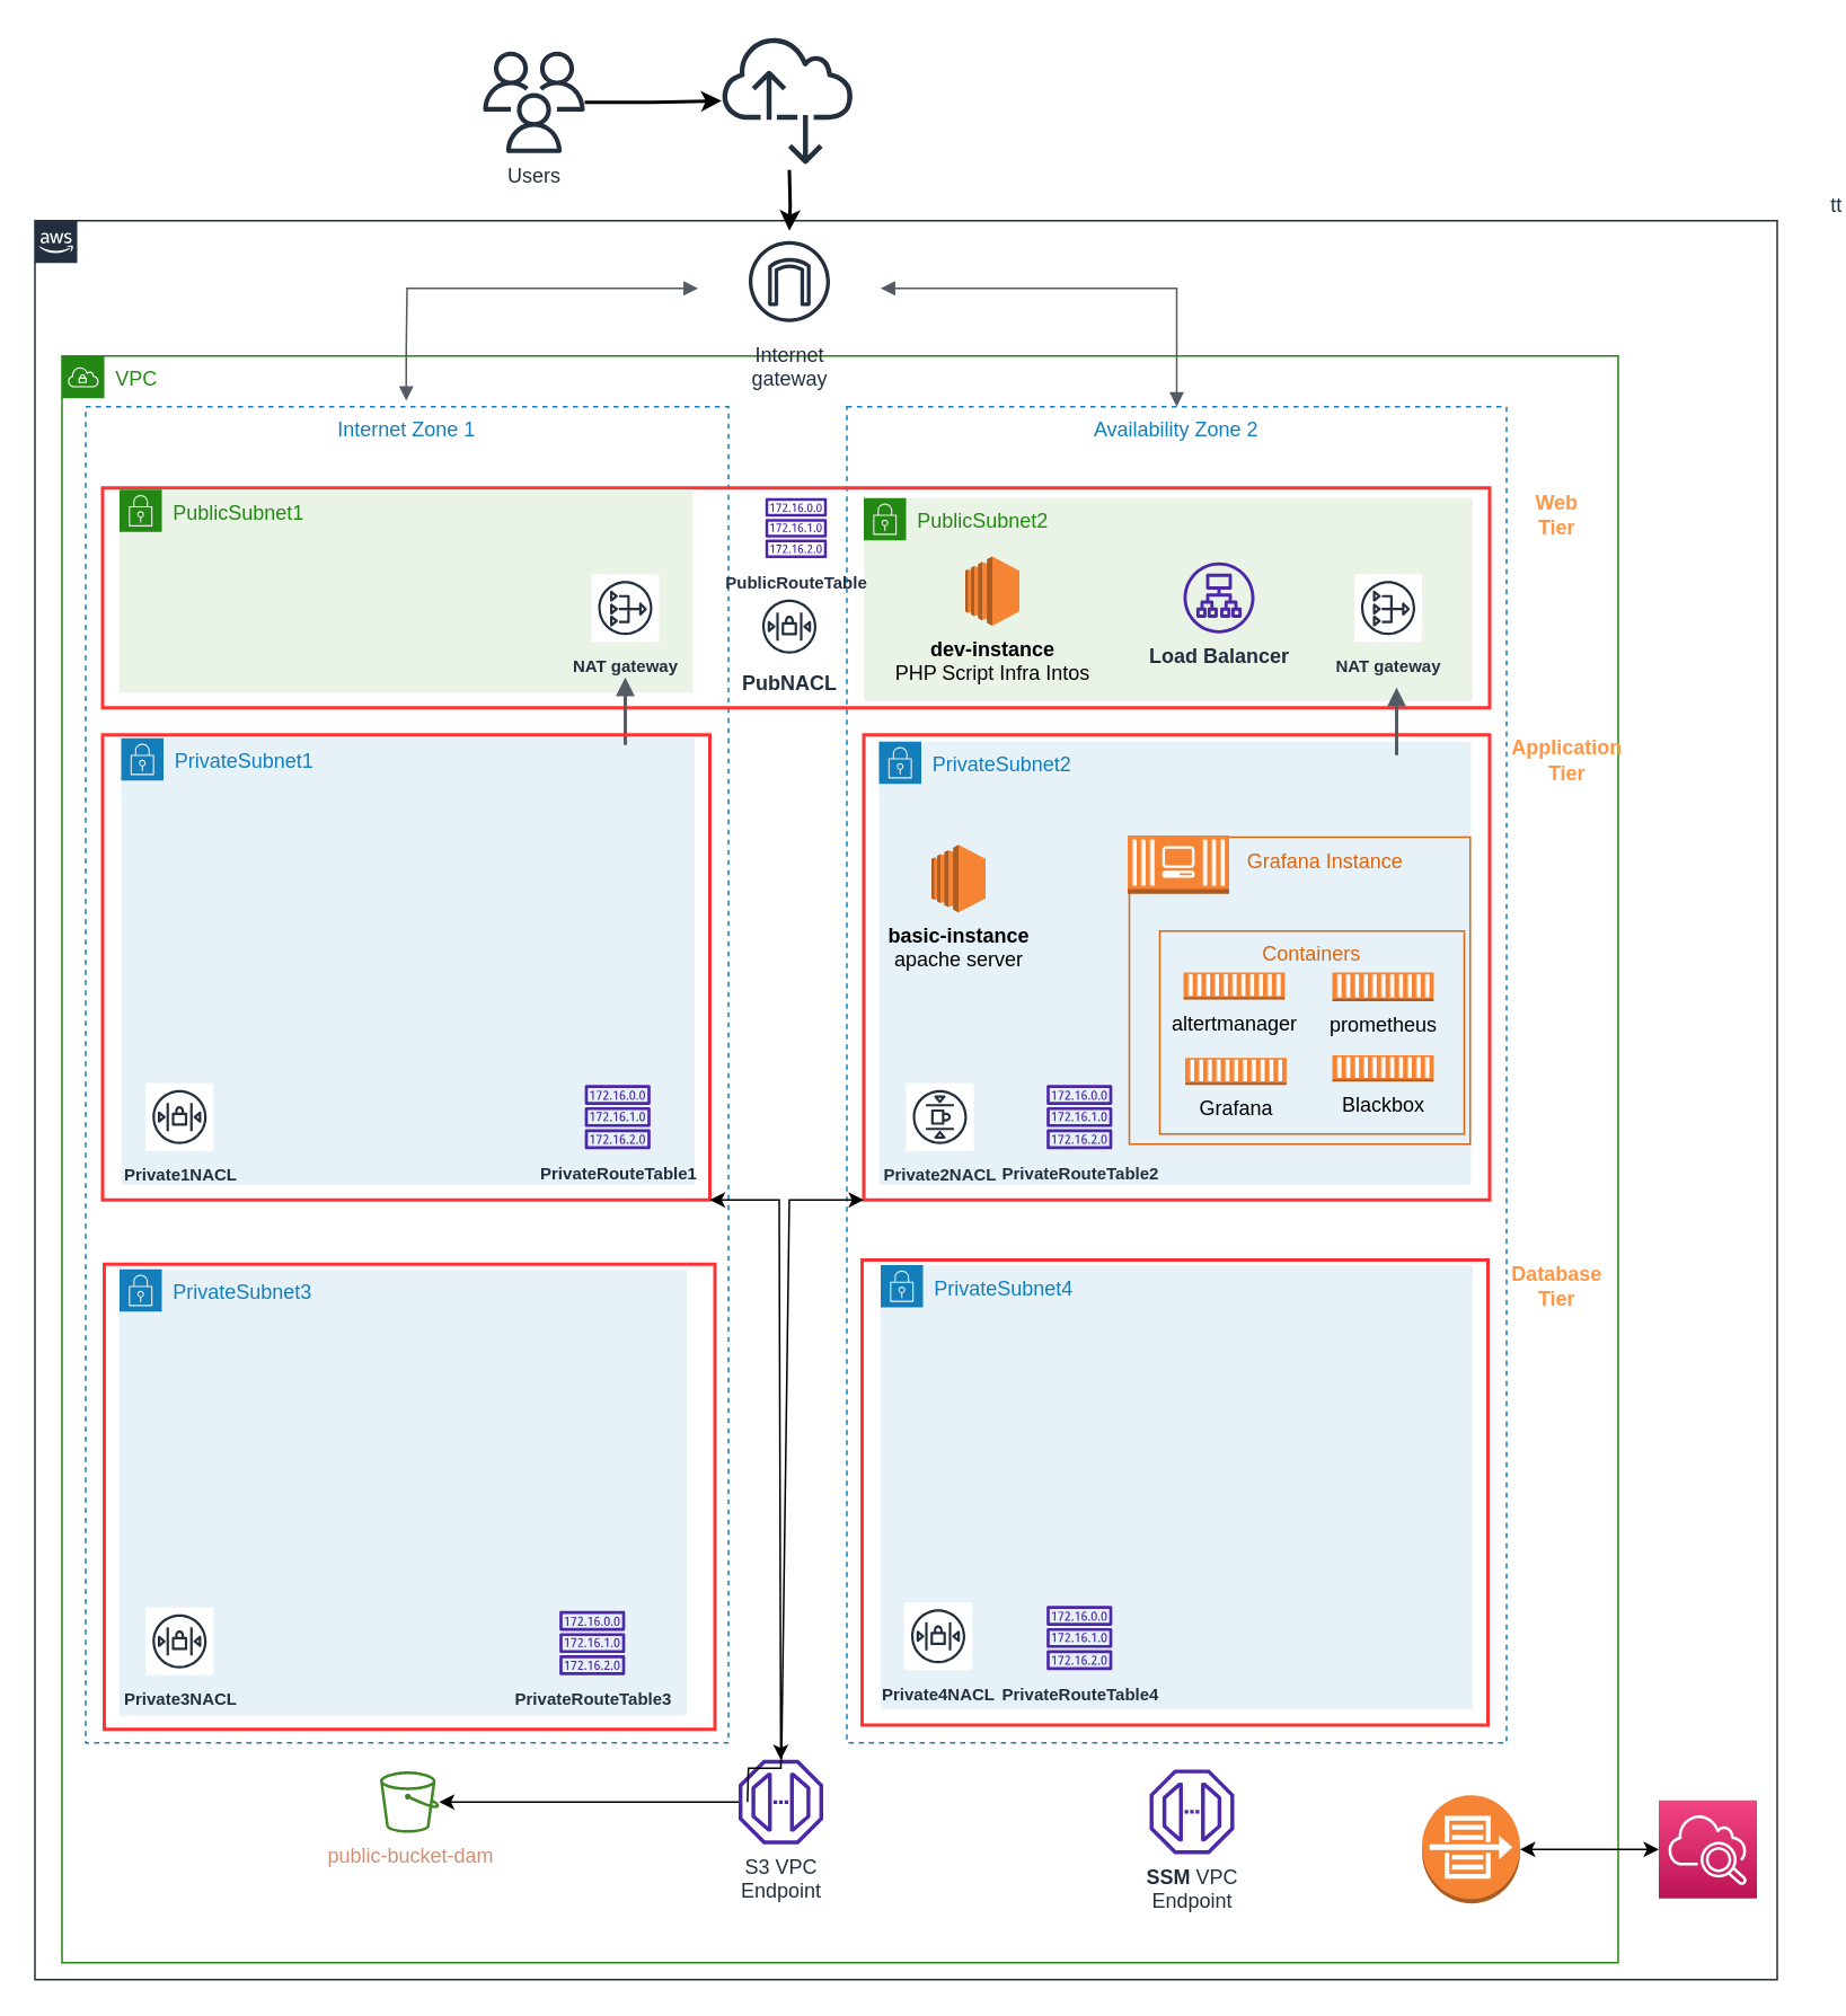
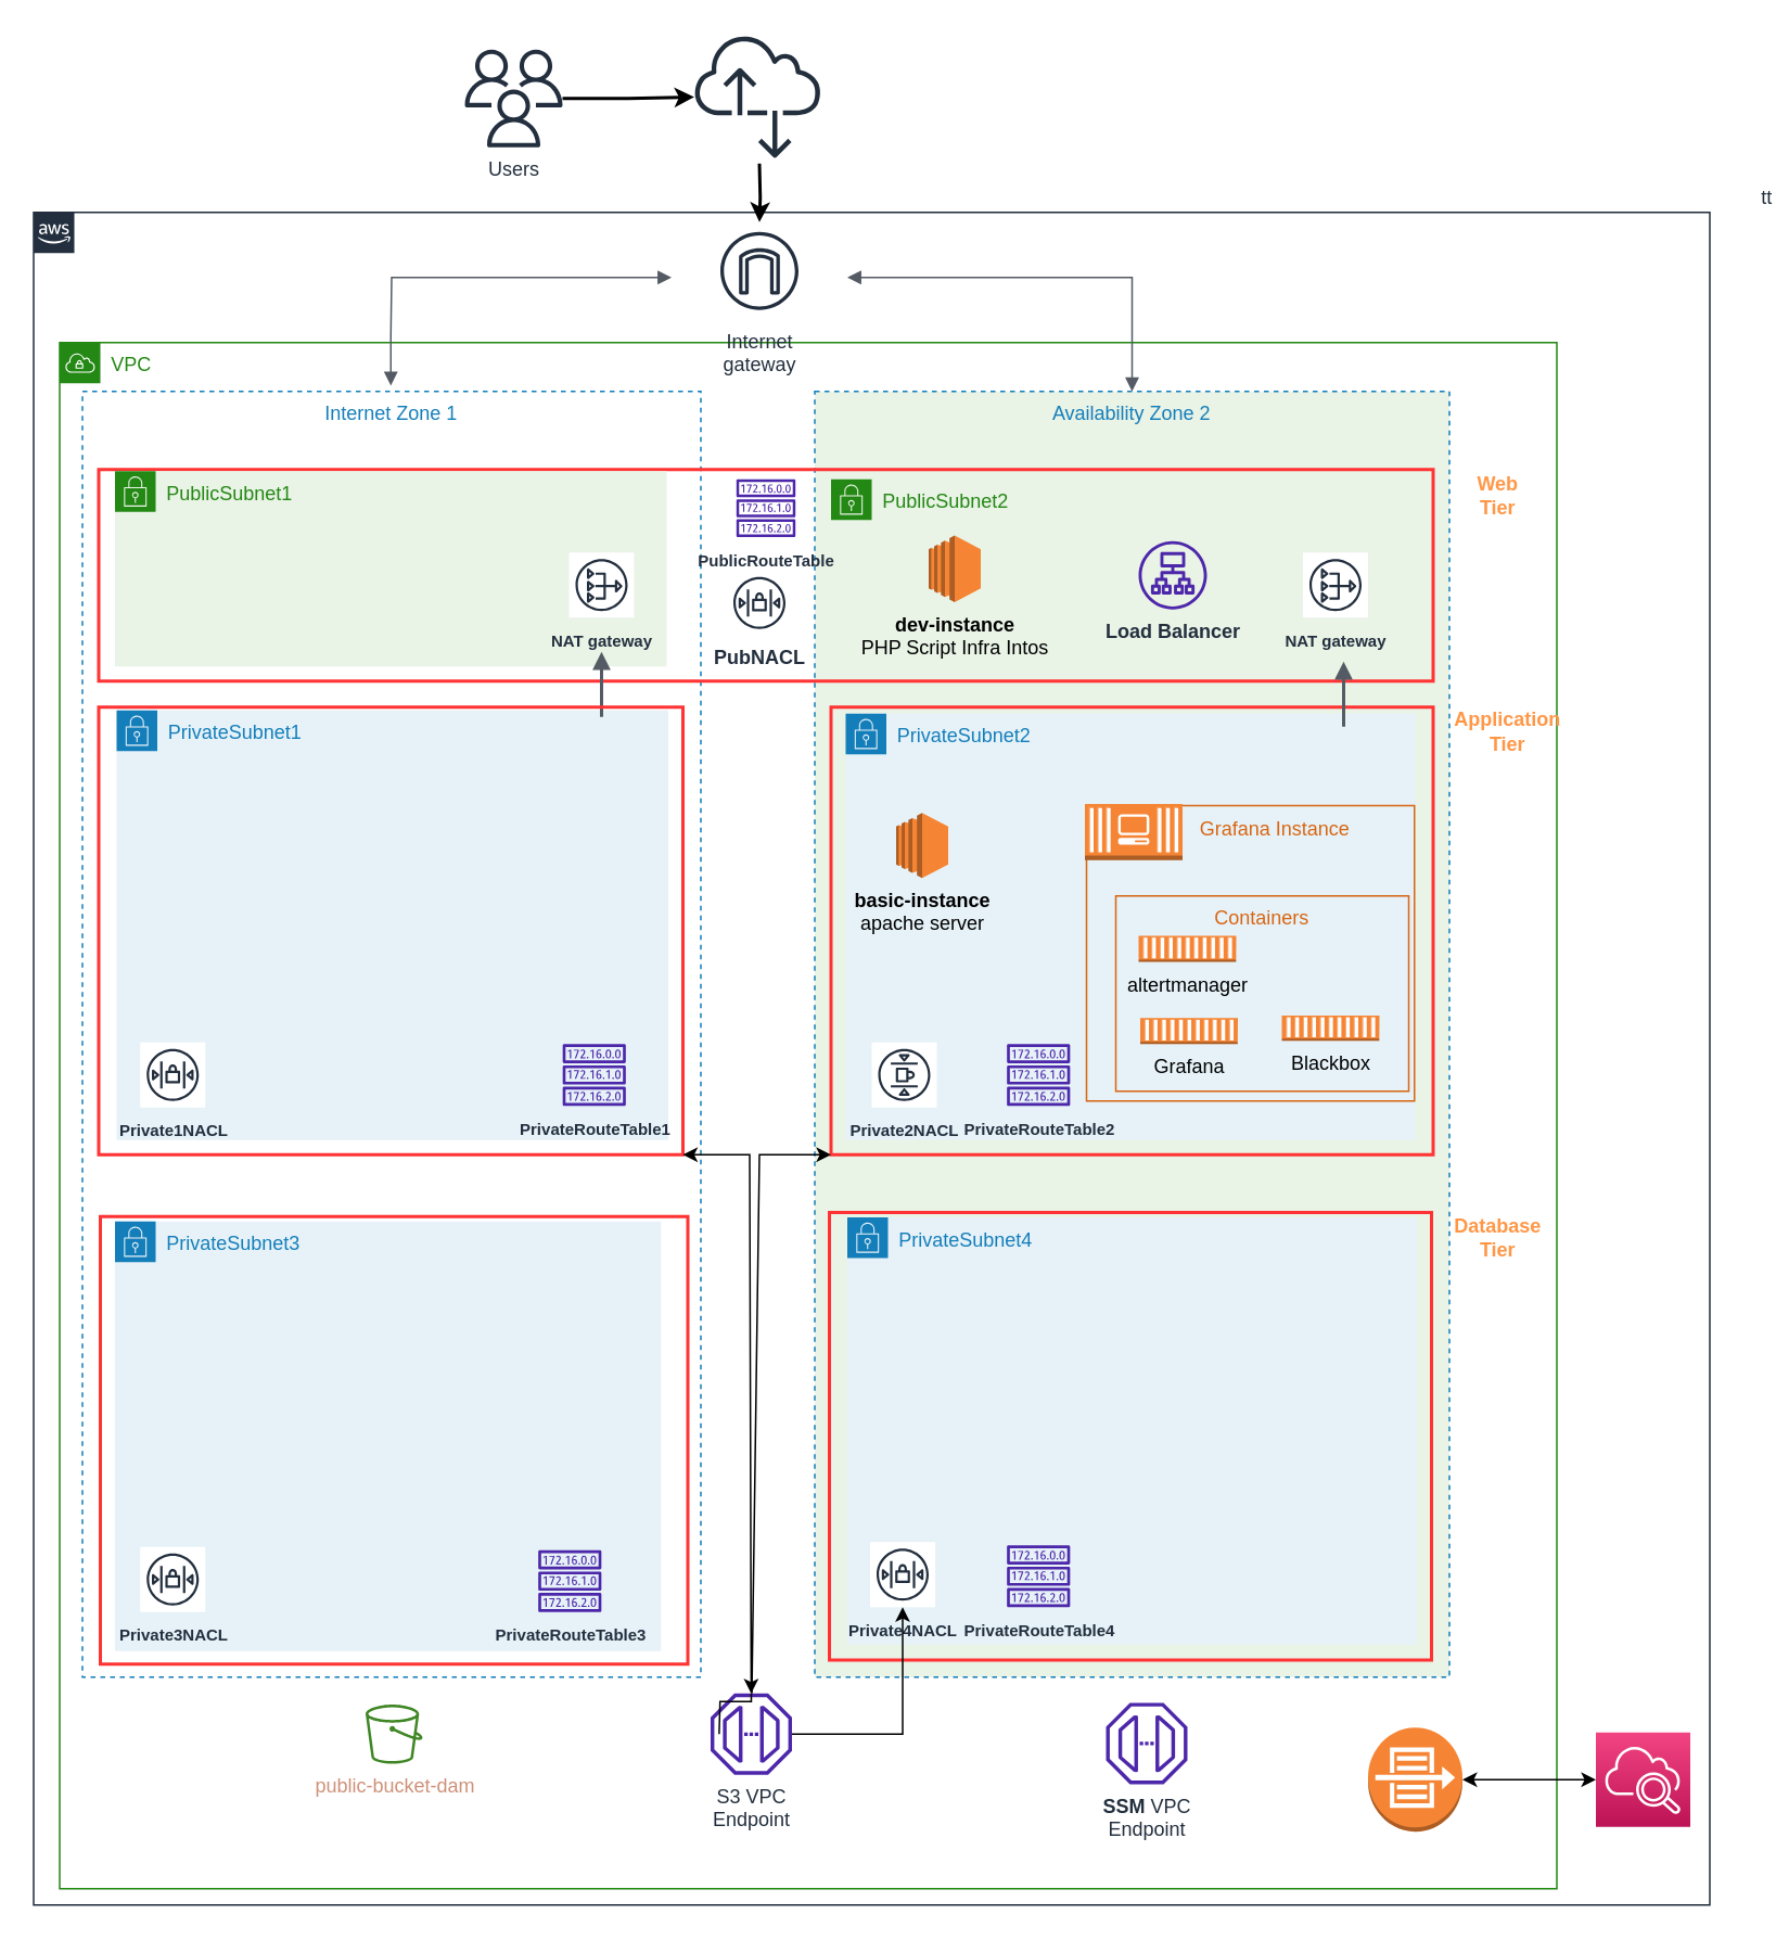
- <mxCell id="6" value="Availability Zone 2" style="strokeColor=#147EBA;dashed=1;verticalAlign=top;fontStyle=0;fontColor=#147EBA;" parent="1" vertex="1"><mxGeometry x="500" y="240" width="390" height="790" as="geometry" /></mxCell>
+ <mxCell id="6" value="Availability Zone 2" style="strokeColor=#147EBA;dashed=1;verticalAlign=top;fontStyle=0;fontColor=#147EBA;fillColor=#e9f3e6;" parent="1" vertex="1"><mxGeometry x="500" y="240" width="390" height="790" as="geometry" /></mxCell>
- <mxCell id="37" value="prometheus" style="outlineConnect=0;dashed=0;verticalLabelPosition=bottom;verticalAlign=top;align=center;html=1;shape=mxgraph.aws3.ec2_compute_container;fillColor=#F58534;gradientColor=none;" parent="35" vertex="1"><mxGeometry x="120" y="80" width="60" height="17" as="geometry" /></mxCell>
- <mxCell id="48" value="" style="edgeStyle=orthogonalEdgeStyle;rounded=0;orthogonalLoop=1;jettySize=auto;html=1;startArrow=none;" parent="1" source="52" target="51" edge="1"><mxGeometry relative="1" as="geometry"><mxPoint x="288" y="1070" as="targetPoint" /><mxPoint x="441.25" y="1065" as="sourcePoint" /></mxGeometry></mxCell>
+ <mxCell id="48" value="" style="edgeStyle=orthogonalEdgeStyle;rounded=0;orthogonalLoop=1;jettySize=auto;html=1;startArrow=none;" parent="1" source="52" target="31" edge="1"><mxGeometry relative="1" as="geometry"><mxPoint x="288" y="1070" as="targetPoint" /><mxPoint x="441.25" y="1065" as="sourcePoint" /></mxGeometry></mxCell>
